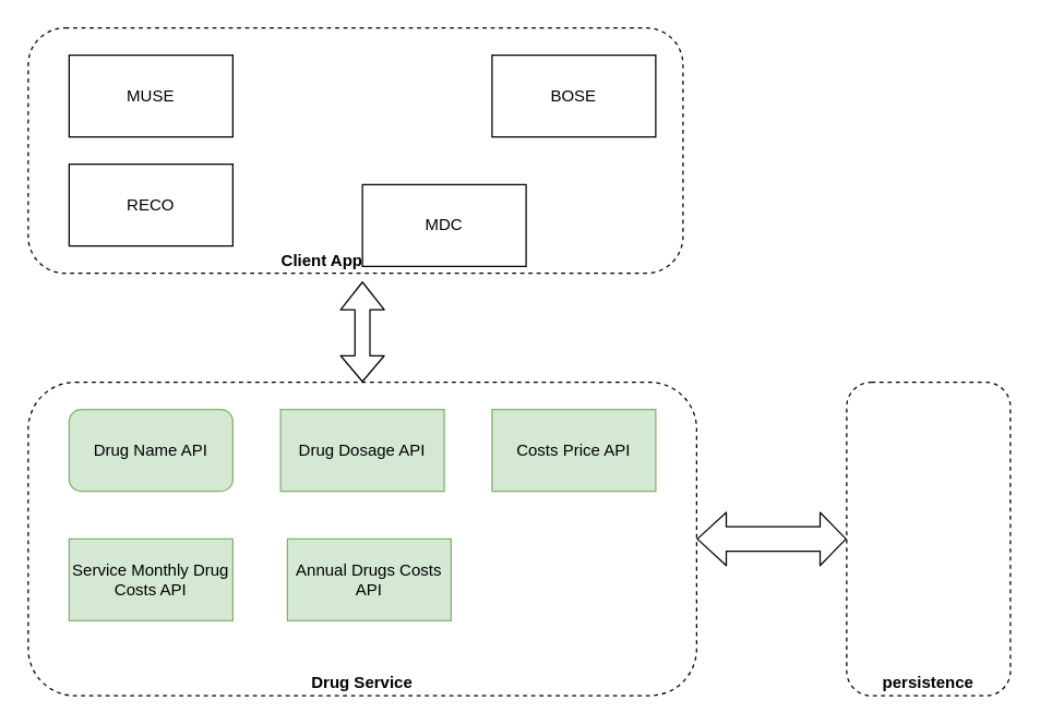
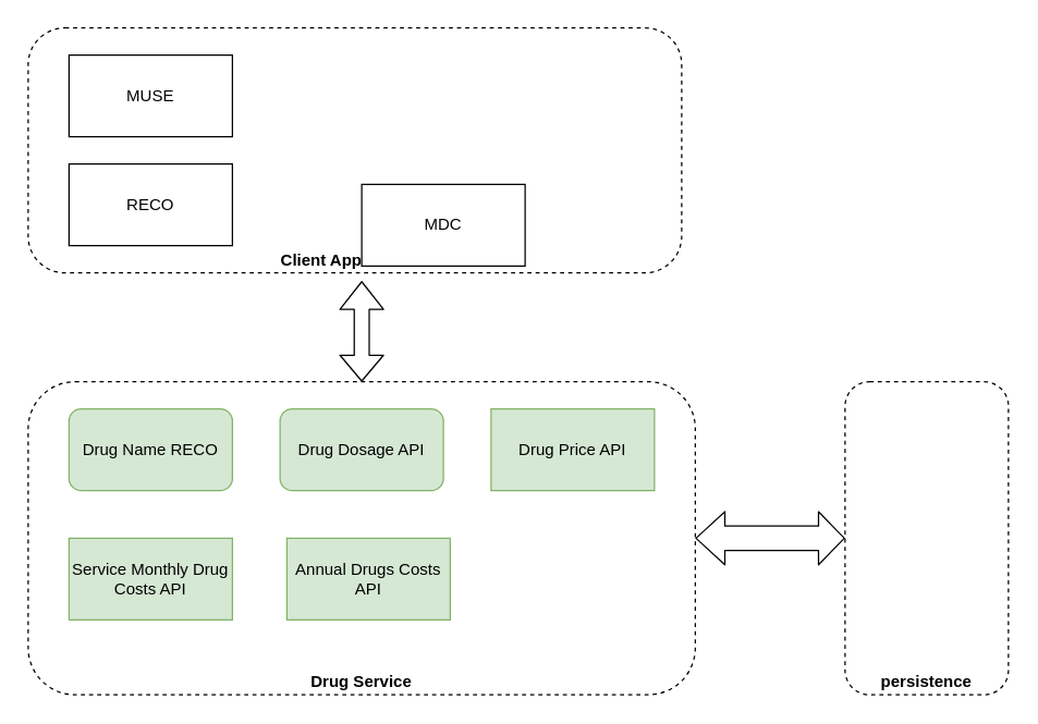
- <mxCell id="6" value="BOSE" style="rounded=0;whiteSpace=wrap;html=1;" vertex="1" parent="1"><mxGeometry x="360" y="40" width="120" height="60" as="geometry" /></mxCell>
- <mxCell id="8" value="Drug Name API" style="rounded=1;whiteSpace=wrap;html=1;fillColor=#d5e8d4;strokeColor=#82b366;" vertex="1" parent="1"><mxGeometry x="50" y="300" width="120" height="60" as="geometry" /></mxCell>
+ <mxCell id="8" value="Drug Name RECO" style="rounded=1;whiteSpace=wrap;html=1;fillColor=#d5e8d4;strokeColor=#82b366;" vertex="1" parent="1"><mxGeometry x="50" y="300" width="120" height="60" as="geometry" /></mxCell>
- <mxCell id="9" value="Drug Dosage API" style="rounded=0;whiteSpace=wrap;html=1;fillColor=#d5e8d4;strokeColor=#82b366;" vertex="1" parent="1"><mxGeometry x="205" y="300" width="120" height="60" as="geometry" /></mxCell>
+ <mxCell id="9" value="Drug Dosage API" style="whiteSpace=wrap;html=1;fillColor=#d5e8d4;strokeColor=#82b366;rounded=1;" vertex="1" parent="1"><mxGeometry x="205" y="300" width="120" height="60" as="geometry" /></mxCell>
- <mxCell id="10" value="Costs Price API" style="rounded=0;whiteSpace=wrap;html=1;fillColor=#d5e8d4;strokeColor=#82b366;" vertex="1" parent="1"><mxGeometry x="360" y="300" width="120" height="60" as="geometry" /></mxCell>
+ <mxCell id="10" value="Drug Price API" style="rounded=0;whiteSpace=wrap;html=1;fillColor=#d5e8d4;strokeColor=#82b366;" vertex="1" parent="1"><mxGeometry x="360" y="300" width="120" height="60" as="geometry" /></mxCell>
